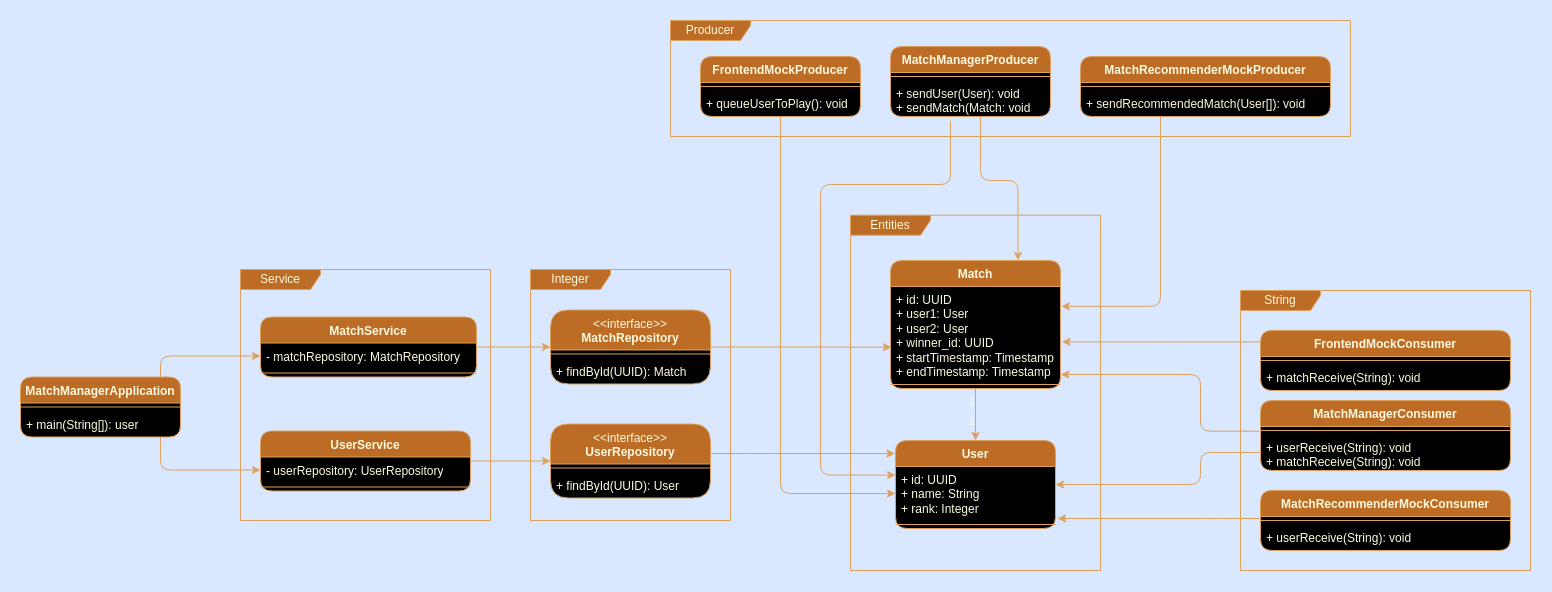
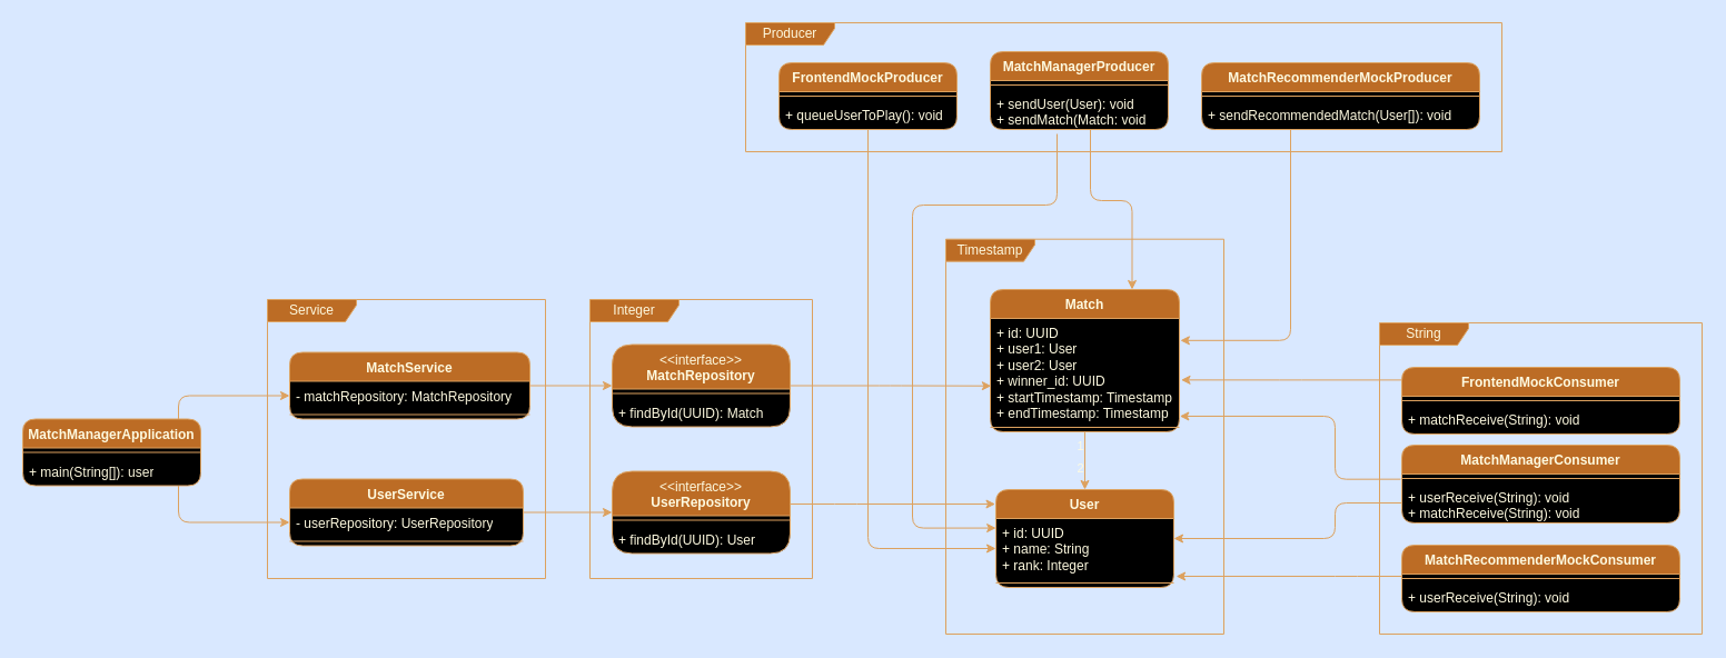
- <mxCell id="23" value="Entities" style="shape=umlFrame;whiteSpace=wrap;html=1;pointerEvents=0;width=80;height=20;rounded=1;labelBackgroundColor=none;fillColor=#BC6C25;strokeColor=#DDA15E;fontColor=#FEFAE0;" vertex="1" parent="1"><mxGeometry x="850" y="214.69" width="250" height="355.31" as="geometry" /></mxCell>
+ <mxCell id="23" value="Timestamp" style="shape=umlFrame;whiteSpace=wrap;html=1;pointerEvents=0;width=80;height=20;rounded=1;labelBackgroundColor=none;fillColor=#BC6C25;strokeColor=#DDA15E;fontColor=#FEFAE0;" vertex="1" parent="1"><mxGeometry x="850" y="214.69" width="250" height="355.31" as="geometry" /></mxCell>
